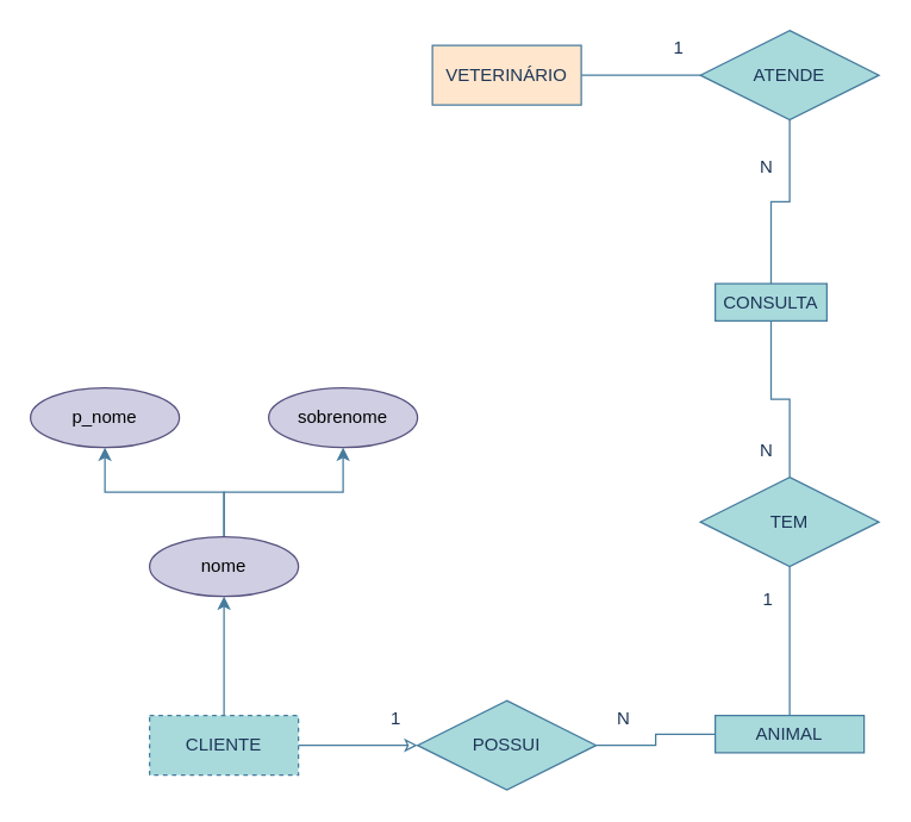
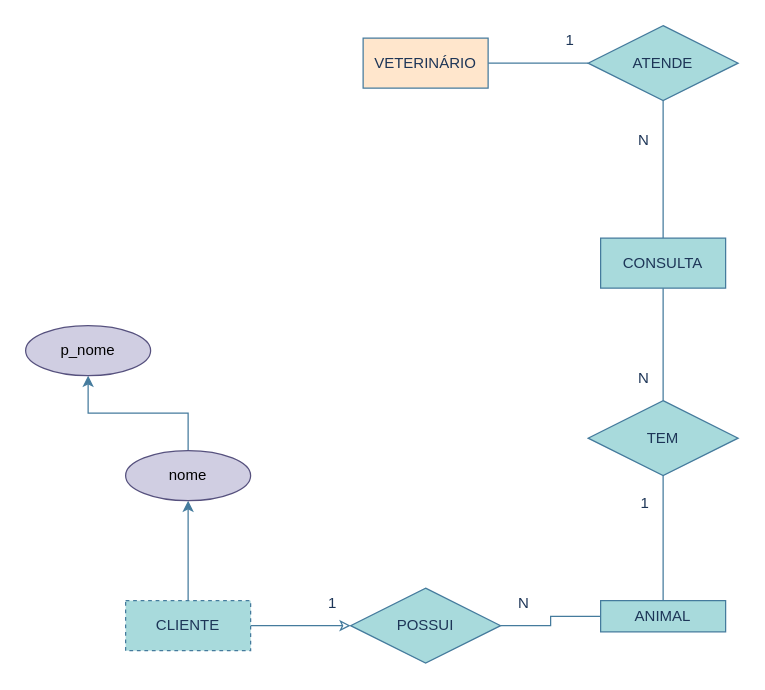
- <mxCell id="12" value="CONSULTA" style="whiteSpace=wrap;html=1;align=center;labelBackgroundColor=none;fillColor=#A8DADC;strokeColor=#457B9D;fontColor=#1D3557;" vertex="1" parent="1"><mxGeometry x="480" y="190" width="75" height="25" as="geometry" /></mxCell>
+ <mxCell id="12" value="CONSULTA" style="whiteSpace=wrap;html=1;align=center;labelBackgroundColor=none;fillColor=#A8DADC;strokeColor=#457B9D;fontColor=#1D3557;" vertex="1" parent="1"><mxGeometry x="480" y="190" width="100" height="40" as="geometry" /></mxCell>
- <mxCell id="26" value="sobrenome" style="ellipse;whiteSpace=wrap;html=1;align=center;strokeColor=#56517e;fillColor=#d0cee2;" vertex="1" parent="1"><mxGeometry x="180" y="260" width="100" height="40" as="geometry" /></mxCell>
- <mxCell id="23" value="" style="edgeStyle=orthogonalEdgeStyle;rounded=0;orthogonalLoop=1;jettySize=auto;html=1;strokeColor=#457B9D;fontColor=#1D3557;fillColor=#A8DADC;" edge="1" parent="1" source="24" target="26"><mxGeometry relative="1" as="geometry" /></mxCell>
